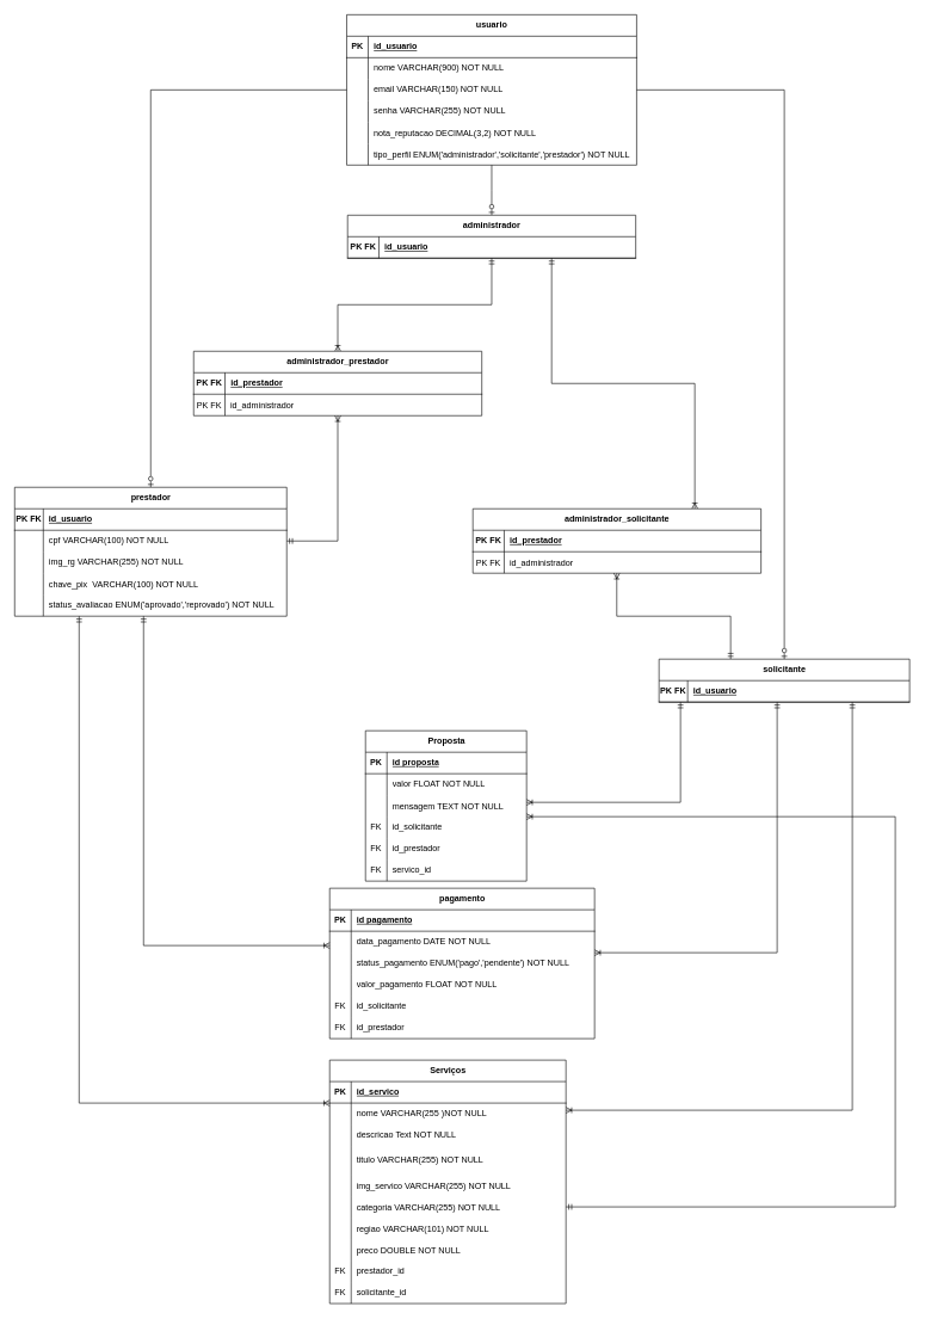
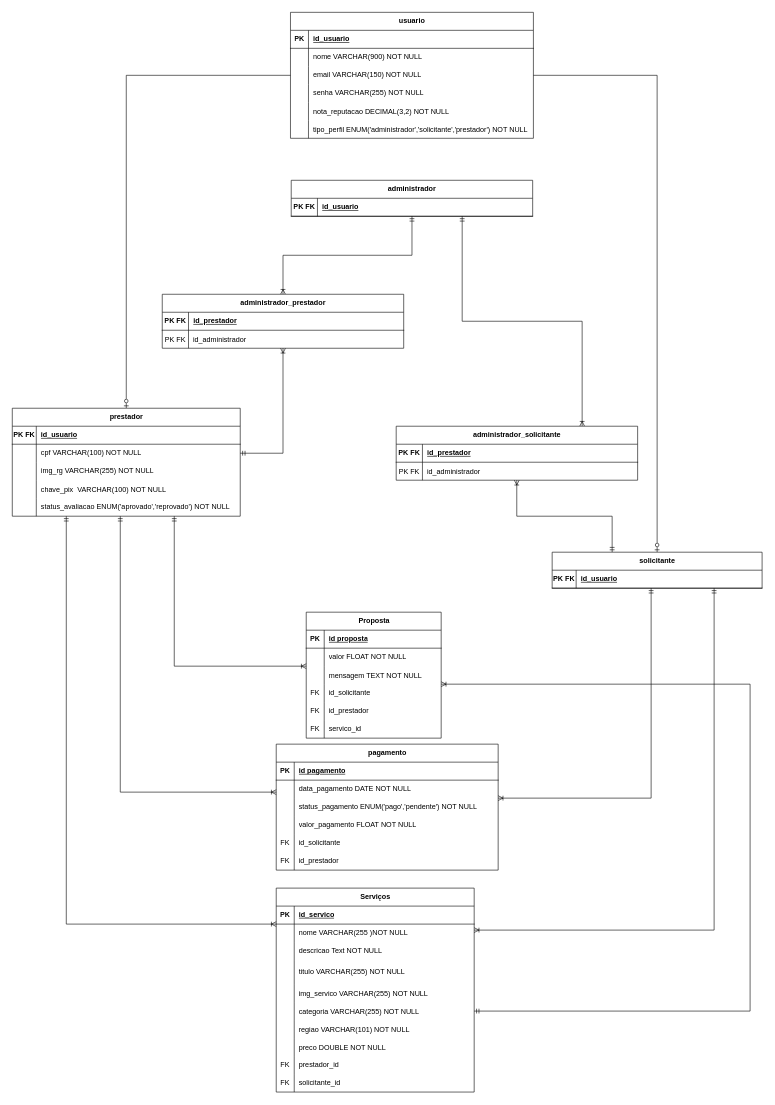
- <mxCell id="2" style="edgeStyle=orthogonalEdgeStyle;rounded=0;orthogonalLoop=1;jettySize=auto;html=1;endArrow=ERzeroToOne;startFill=0;endFill=0;" parent="1" source="5" target="45" edge="1"><mxGeometry relative="1" as="geometry" /></mxCell>
- <mxCell id="49" style="edgeStyle=orthogonalEdgeStyle;rounded=0;orthogonalLoop=1;jettySize=auto;html=1;startArrow=ERmandOne;startFill=0;endArrow=ERoneToMany;endFill=0;" parent="1" source="53" target="57" edge="1"><mxGeometry relative="1" as="geometry"><Array as="points"><mxPoint x="950" y="1120" /></Array></mxGeometry></mxCell>
+ <mxCell id="125" style="edgeStyle=orthogonalEdgeStyle;rounded=0;orthogonalLoop=1;jettySize=auto;html=1;endArrow=ERoneToMany;endFill=0;startArrow=ERmandOne;startFill=0;" parent="1" source="109" target="57" edge="1"><mxGeometry relative="1" as="geometry"><Array as="points"><mxPoint x="290" y="1110" /></Array></mxGeometry></mxCell>
